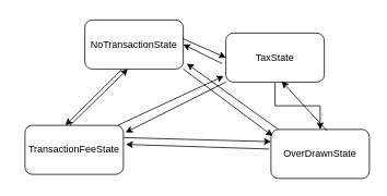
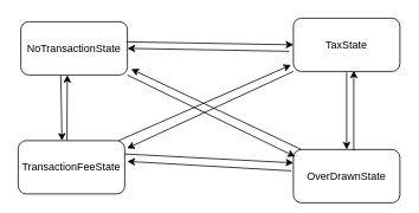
- <mxCell id="4" value="NoTransactionState" style="whiteSpace=wrap;html=1;rounded=1;" parent="1" vertex="1"><mxGeometry x="103" y="24" width="120" height="60" as="geometry" /></mxCell>
+ <mxCell id="4" value="NoTransactionState" style="whiteSpace=wrap;html=1;rounded=1;" parent="1" vertex="1"><mxGeometry x="23" y="24" width="120" height="60" as="geometry" /></mxCell>
- <mxCell id="3" value="TaxState" style="rounded=1;whiteSpace=wrap;html=1;" parent="1" vertex="1"><mxGeometry x="275" y="40" width="120" height="60" as="geometry" /></mxCell>
+ <mxCell id="3" value="TaxState" style="rounded=1;whiteSpace=wrap;html=1;" parent="1" vertex="1"><mxGeometry x="330" y="20" width="120" height="60" as="geometry" /></mxCell>
- <mxCell id="6" value="TransactionFeeState" style="rounded=1;whiteSpace=wrap;html=1;" parent="1" vertex="1"><mxGeometry x="30" y="153" width="120" height="60" as="geometry" /></mxCell>
+ <mxCell id="6" value="TransactionFeeState" style="rounded=1;whiteSpace=wrap;html=1;" parent="1" vertex="1"><mxGeometry x="20" y="158" width="120" height="60" as="geometry" /></mxCell>
- <mxCell id="5" value="OverDrawnState" style="rounded=1;whiteSpace=wrap;html=1;" parent="1" vertex="1"><mxGeometry x="330" y="158" width="120" height="60" as="geometry" /></mxCell>
+ <mxCell id="5" value="OverDrawnState" style="rounded=1;whiteSpace=wrap;html=1;" parent="1" vertex="1"><mxGeometry x="330" y="168" width="120" height="60" as="geometry" /></mxCell>
